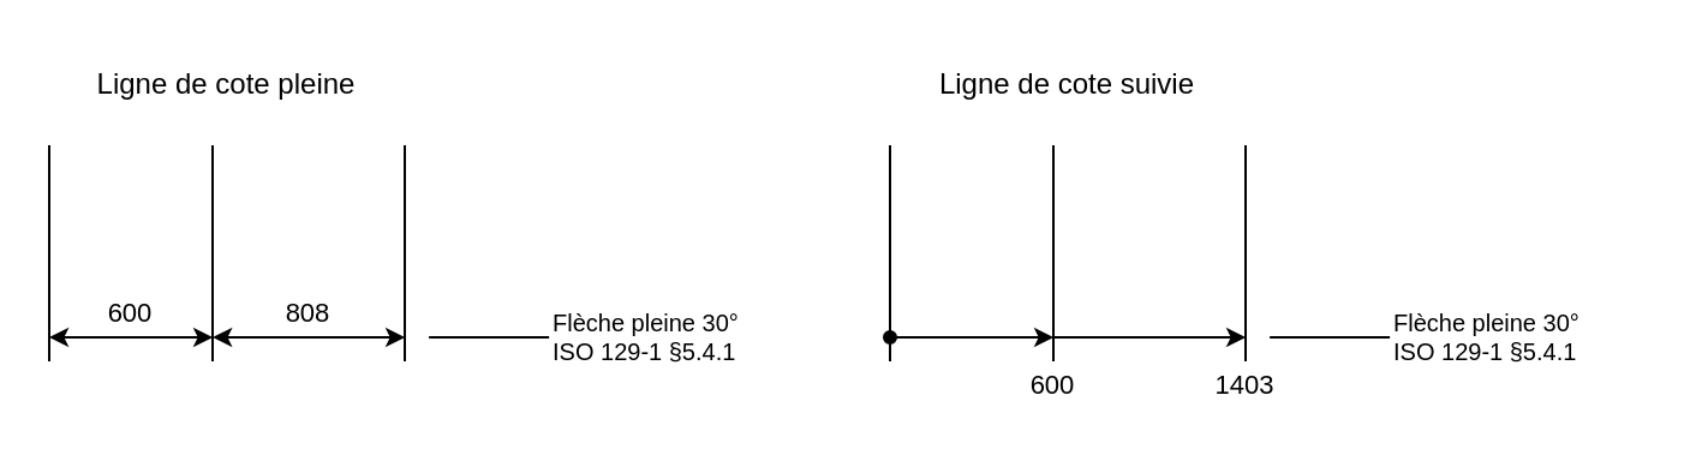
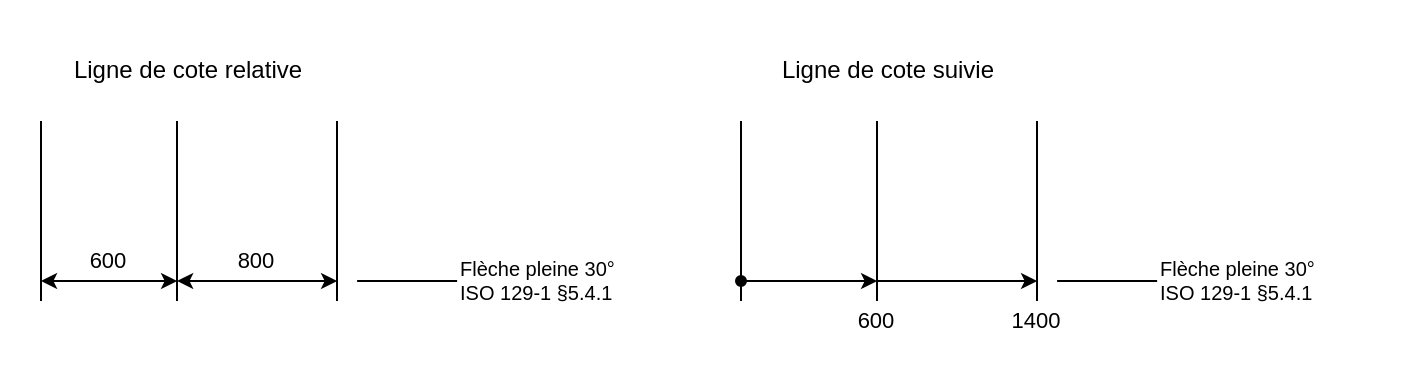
- <mxCell id="8" value="Ligne de cote pleine" style="text;strokeColor=none;align=center;fillColor=none;html=1;verticalAlign=middle;whiteSpace=wrap;rounded=0;" vertex="1" parent="1"><mxGeometry x="20" y="20" width="148.06" height="30" as="geometry" /></mxCell>
+ <mxCell id="8" value="Ligne de cote relative" style="text;strokeColor=none;align=center;fillColor=none;html=1;verticalAlign=middle;whiteSpace=wrap;rounded=0;" vertex="1" parent="1"><mxGeometry x="20" y="20" width="148.06" height="30" as="geometry" /></mxCell>
- <mxCell id="5" value="808" style="text;html=1;strokeColor=none;fillColor=none;align=center;verticalAlign=middle;whiteSpace=wrap;rounded=0;fillStyle=auto;fontFamily=Helvetica;fontSize=11;fontColor=#000000;" vertex="1" parent="1"><mxGeometry x="88.06" y="120" width="80" height="20" as="geometry" /></mxCell>
+ <mxCell id="5" value="800" style="text;html=1;strokeColor=none;fillColor=none;align=center;verticalAlign=middle;whiteSpace=wrap;rounded=0;fillStyle=auto;fontFamily=Helvetica;fontSize=11;fontColor=#000000;" vertex="1" parent="1"><mxGeometry x="88.06" y="120" width="80" height="20" as="geometry" /></mxCell>
- <mxCell id="15" value="1403" style="text;html=1;strokeColor=none;fillColor=none;align=center;verticalAlign=middle;whiteSpace=wrap;rounded=0;fillStyle=auto;fontFamily=Helvetica;fontSize=11;fontColor=#000000;" vertex="1" parent="1"><mxGeometry x="478" y="150" width="80" height="20" as="geometry" /></mxCell>
+ <mxCell id="15" value="1400" style="text;html=1;strokeColor=none;fillColor=none;align=center;verticalAlign=middle;whiteSpace=wrap;rounded=0;fillStyle=auto;fontFamily=Helvetica;fontSize=11;fontColor=#000000;" vertex="1" parent="1"><mxGeometry x="478" y="150" width="80" height="20" as="geometry" /></mxCell>
